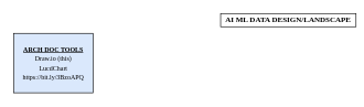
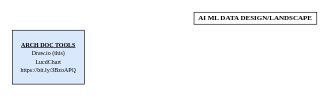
- <mxCell id="3" value="&lt;h3&gt;&lt;b&gt;AI ML DATA DESIGN/LANDSCAPE&lt;/b&gt;&lt;/h3&gt;" style="rounded=0;whiteSpace=wrap;html=1;fontFamily=Tahoma;fontSize=10;" parent="1" vertex="1"><mxGeometry x="333" y="20" width="205" height="20" as="geometry" /></mxCell>
+ <mxCell id="3" value="&lt;h3&gt;&lt;b&gt;AI ML DATA DESIGN/LANDSCAPE&lt;/b&gt;&lt;/h3&gt;" style="rounded=0;whiteSpace=wrap;html=1;fontFamily=Tahoma;fontSize=10;" parent="1" vertex="1"><mxGeometry x="323" y="20" width="205" height="20" as="geometry" /></mxCell>
